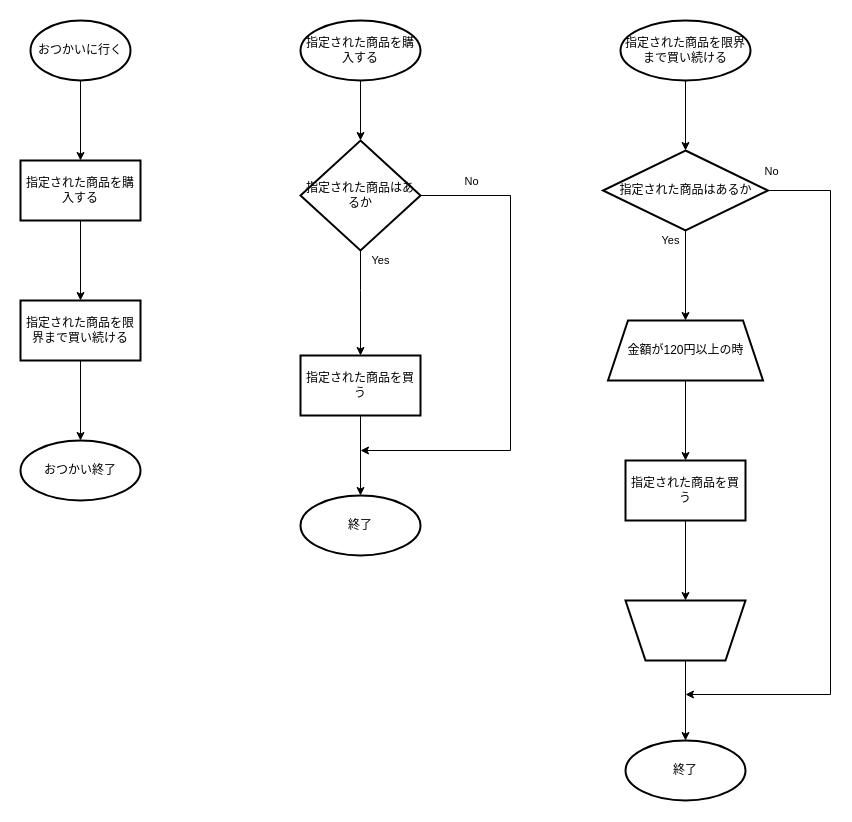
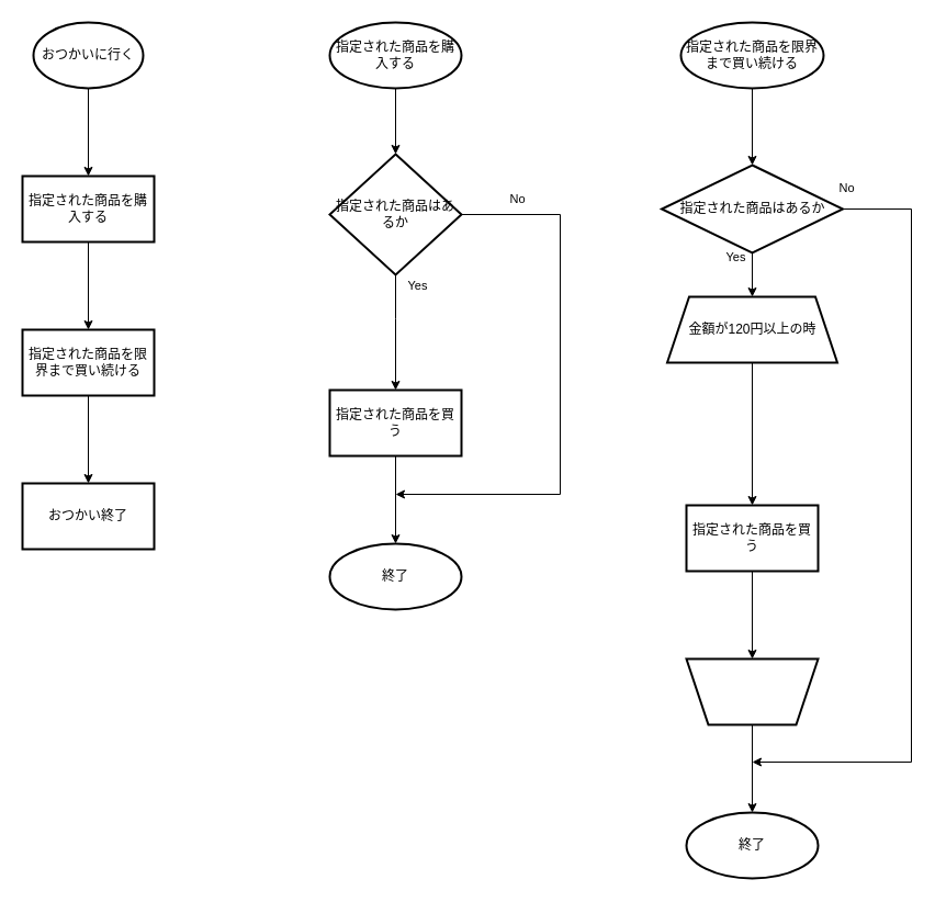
- <mxCell id="25" value="金額が120円以上の時" style="shape=trapezoid;perimeter=trapezoidPerimeter;whiteSpace=wrap;html=1;fixedSize=1;strokeWidth=2;" vertex="1" parent="1"><mxGeometry x="607.5" y="320" width="155" height="60" as="geometry" /></mxCell>
+ <mxCell id="25" value="金額が120円以上の時" style="shape=trapezoid;perimeter=trapezoidPerimeter;whiteSpace=wrap;html=1;fixedSize=1;strokeWidth=2;" vertex="1" parent="1"><mxGeometry x="607.5" y="270" width="155" height="60" as="geometry" /></mxCell>
- <mxCell id="16" value="おつかい終了" style="ellipse;whiteSpace=wrap;html=1;strokeWidth=2;" vertex="1" parent="1"><mxGeometry x="20" y="440" width="120" height="60" as="geometry" /></mxCell>
+ <mxCell id="16" value="おつかい終了" style="whiteSpace=wrap;html=1;strokeWidth=2;rounded=0;" vertex="1" parent="1"><mxGeometry x="20" y="440" width="120" height="60" as="geometry" /></mxCell>
